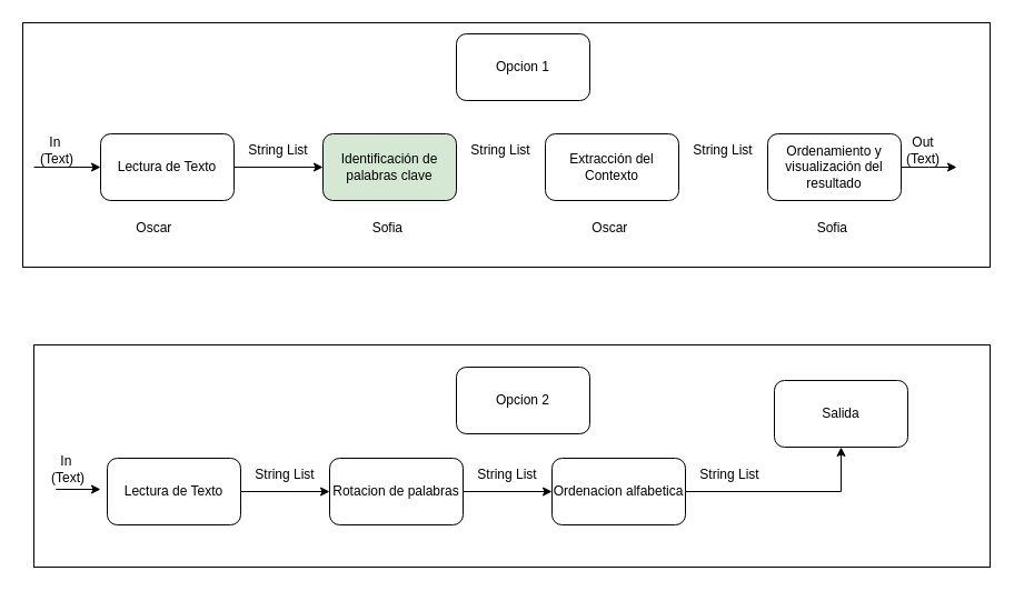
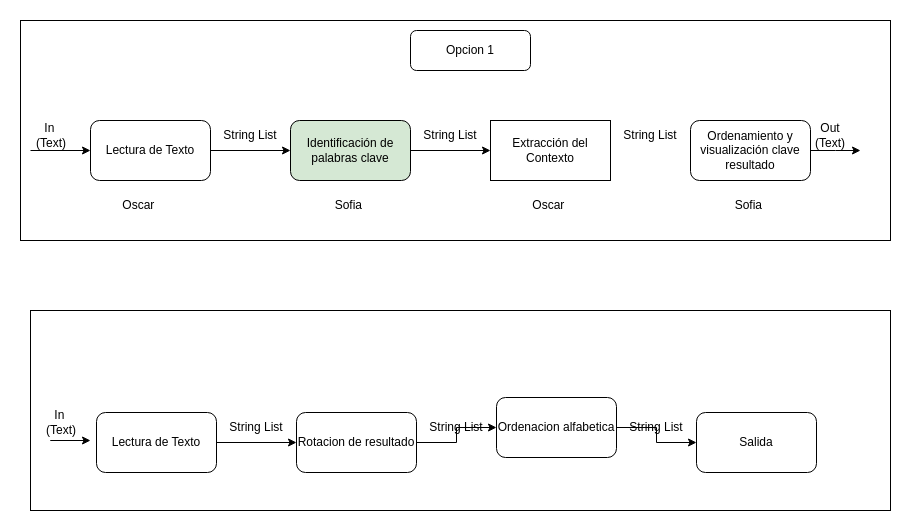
- <mxCell id="31" value="Opcion 1" style="rounded=1;whiteSpace=wrap;html=1;fillColor=none;" vertex="1" parent="1"><mxGeometry x="410" y="30" width="120" height="60" as="geometry" /></mxCell>
+ <mxCell id="31" value="Opcion 1" style="rounded=1;whiteSpace=wrap;html=1;fillColor=none;" vertex="1" parent="1"><mxGeometry x="410" y="30" width="120" height="40" as="geometry" /></mxCell>
+ <mxCell id="4" style="edgeStyle=orthogonalEdgeStyle;rounded=0;orthogonalLoop=1;jettySize=auto;html=1;exitX=1;exitY=0.5;exitDx=0;exitDy=0;entryX=0;entryY=0.5;entryDx=0;entryDy=0;" parent="1" source="5" target="6" edge="1"><mxGeometry relative="1" as="geometry" /></mxCell>
- <mxCell id="6" value="Extracción del Contexto" style="rounded=1;whiteSpace=wrap;html=1;" parent="1" vertex="1"><mxGeometry x="490" y="120" width="120" height="60" as="geometry" /></mxCell>
+ <mxCell id="6" value="Extracción del Contexto" style="whiteSpace=wrap;html=1;rounded=0;" parent="1" vertex="1"><mxGeometry x="490" y="120" width="120" height="60" as="geometry" /></mxCell>
- <mxCell id="8" value="Ordenamiento y visualización del resultado" style="rounded=1;whiteSpace=wrap;html=1;" parent="1" vertex="1"><mxGeometry x="690" y="120" width="120" height="60" as="geometry" /></mxCell>
+ <mxCell id="8" value="Ordenamiento y visualización clave resultado" style="rounded=1;whiteSpace=wrap;html=1;" parent="1" vertex="1"><mxGeometry x="690" y="120" width="120" height="60" as="geometry" /></mxCell>
- <mxCell id="33" value="Opcion 2" style="rounded=1;whiteSpace=wrap;html=1;fillColor=none;" vertex="1" parent="1"><mxGeometry x="410" y="330" width="120" height="60" as="geometry" /></mxCell>
- <mxCell id="25" value="Salida" style="rounded=1;whiteSpace=wrap;html=1;" vertex="1" parent="1"><mxGeometry x="696" y="342" width="120" height="60" as="geometry" /></mxCell>
+ <mxCell id="25" value="Salida" style="rounded=1;whiteSpace=wrap;html=1;" vertex="1" parent="1"><mxGeometry x="696" y="412" width="120" height="60" as="geometry" /></mxCell>
- <mxCell id="22" value="Rotacion de palabras" style="rounded=1;whiteSpace=wrap;html=1;" vertex="1" parent="1"><mxGeometry x="296" y="412" width="120" height="60" as="geometry" /></mxCell>
+ <mxCell id="22" value="Rotacion de resultado" style="rounded=1;whiteSpace=wrap;html=1;" vertex="1" parent="1"><mxGeometry x="296" y="412" width="120" height="60" as="geometry" /></mxCell>
- <mxCell id="24" value="Ordenacion alfabetica" style="rounded=1;whiteSpace=wrap;html=1;" vertex="1" parent="1"><mxGeometry x="496" y="412" width="120" height="60" as="geometry" /></mxCell>
+ <mxCell id="24" value="Ordenacion alfabetica" style="rounded=1;whiteSpace=wrap;html=1;" vertex="1" parent="1"><mxGeometry x="496" y="397" width="120" height="60" as="geometry" /></mxCell>
